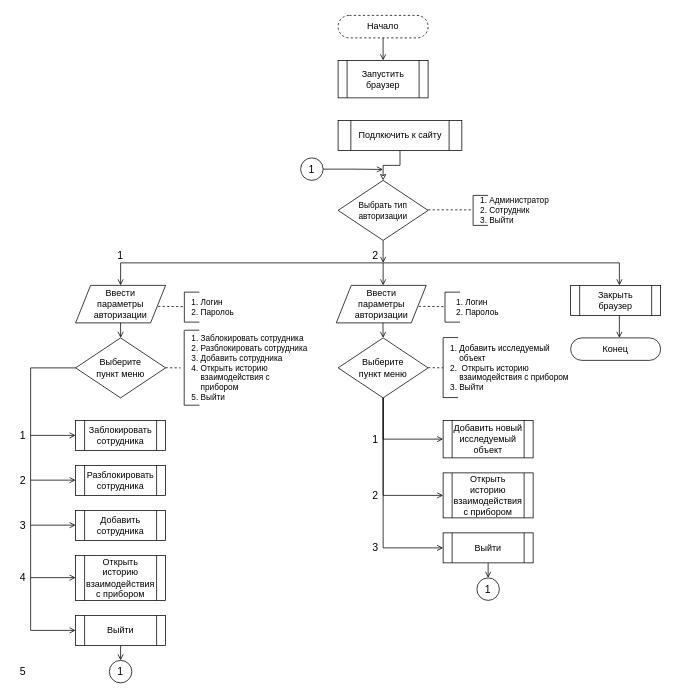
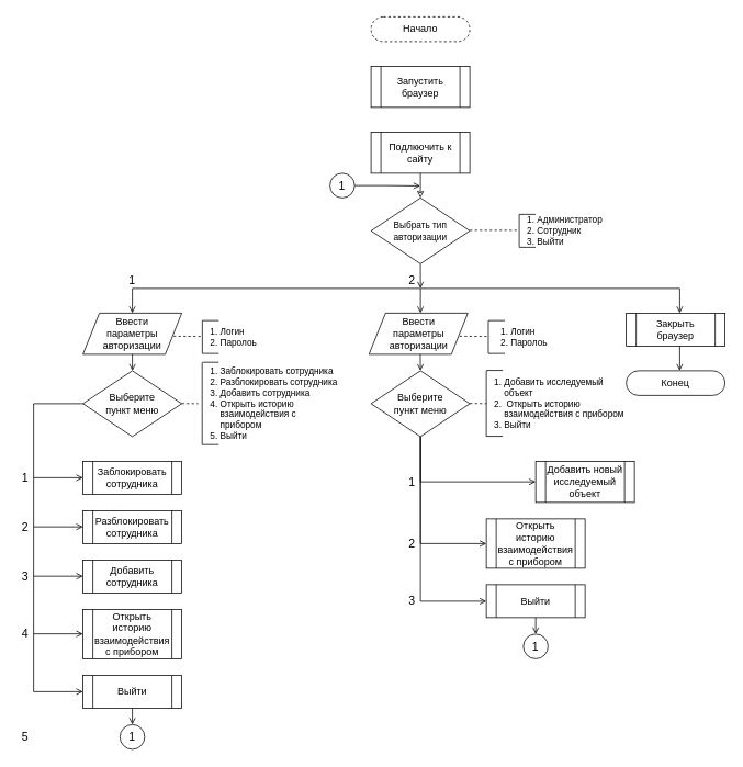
- <mxCell id="2" style="edgeStyle=orthogonalEdgeStyle;rounded=0;orthogonalLoop=1;jettySize=auto;html=1;exitX=0.5;exitY=1;exitDx=0;exitDy=0;entryX=0.5;entryY=0;entryDx=0;entryDy=0;endArrow=open;endFill=0;" edge="1" parent="1" source="3" target="6"><mxGeometry relative="1" as="geometry" /></mxCell>
- <mxCell id="5" value="Подлкючить к сайту" style="shape=process;whiteSpace=wrap;html=1;backgroundOutline=1;" vertex="1" parent="1"><mxGeometry x="449.96" y="160" width="165" height="40" as="geometry" /></mxCell>
+ <mxCell id="5" value="Подлкючить к сайту" style="shape=process;whiteSpace=wrap;html=1;backgroundOutline=1;" vertex="1" parent="1"><mxGeometry x="449.96" y="160" width="120" height="50" as="geometry" /></mxCell>
- <mxCell id="69" value="Добавить новый исследуемый объект" style="shape=process;whiteSpace=wrap;html=1;backgroundOutline=1;" vertex="1" parent="1"><mxGeometry x="590" y="560" width="120" height="50" as="geometry" /></mxCell>
+ <mxCell id="69" value="Добавить новый исследуемый объект" style="shape=process;whiteSpace=wrap;html=1;backgroundOutline=1;" vertex="1" parent="1"><mxGeometry x="650" y="560" width="120" height="50" as="geometry" /></mxCell>
